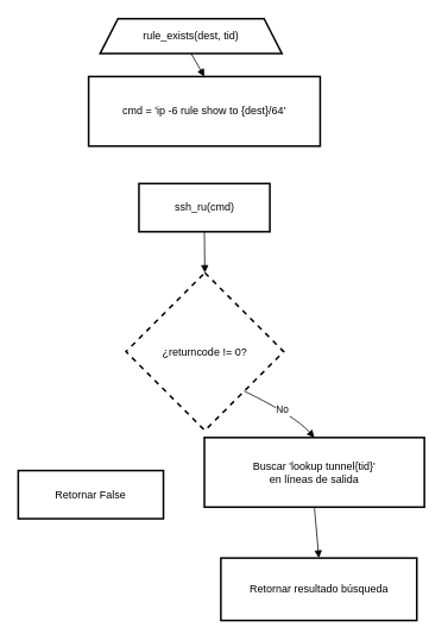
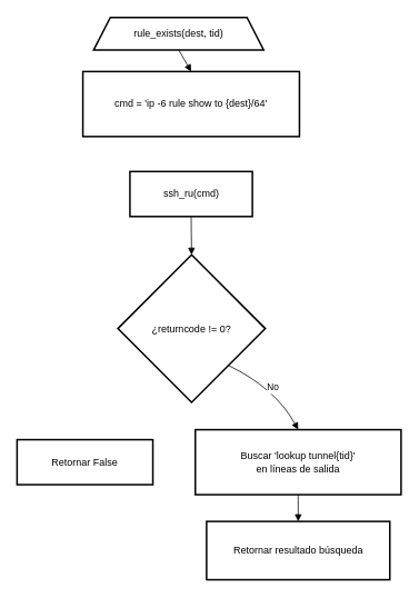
- <mxCell id="5" value="¿returncode != 0?" style="rhombus;strokeWidth=2;whiteSpace=wrap;dashed=1;" vertex="1" parent="1"><mxGeometry x="141" y="305" width="177" height="177" as="geometry" /></mxCell>
+ <mxCell id="5" value="¿returncode != 0?" style="rhombus;strokeWidth=2;whiteSpace=wrap;" vertex="1" parent="1"><mxGeometry x="141" y="305" width="177" height="177" as="geometry" /></mxCell>
- <mxCell id="7" value="Buscar 'lookup tunnel{tid}'&#10;        en líneas de salida" style="whiteSpace=wrap;strokeWidth=2;" vertex="1" parent="1"><mxGeometry x="229" y="489.88" width="247" height="78" as="geometry" /></mxCell>
+ <mxCell id="7" value="Buscar 'lookup tunnel{tid}'&#10;        en líneas de salida" style="whiteSpace=wrap;strokeWidth=2;" vertex="1" parent="1"><mxGeometry x="234" y="514.88" width="247" height="78" as="geometry" /></mxCell>
